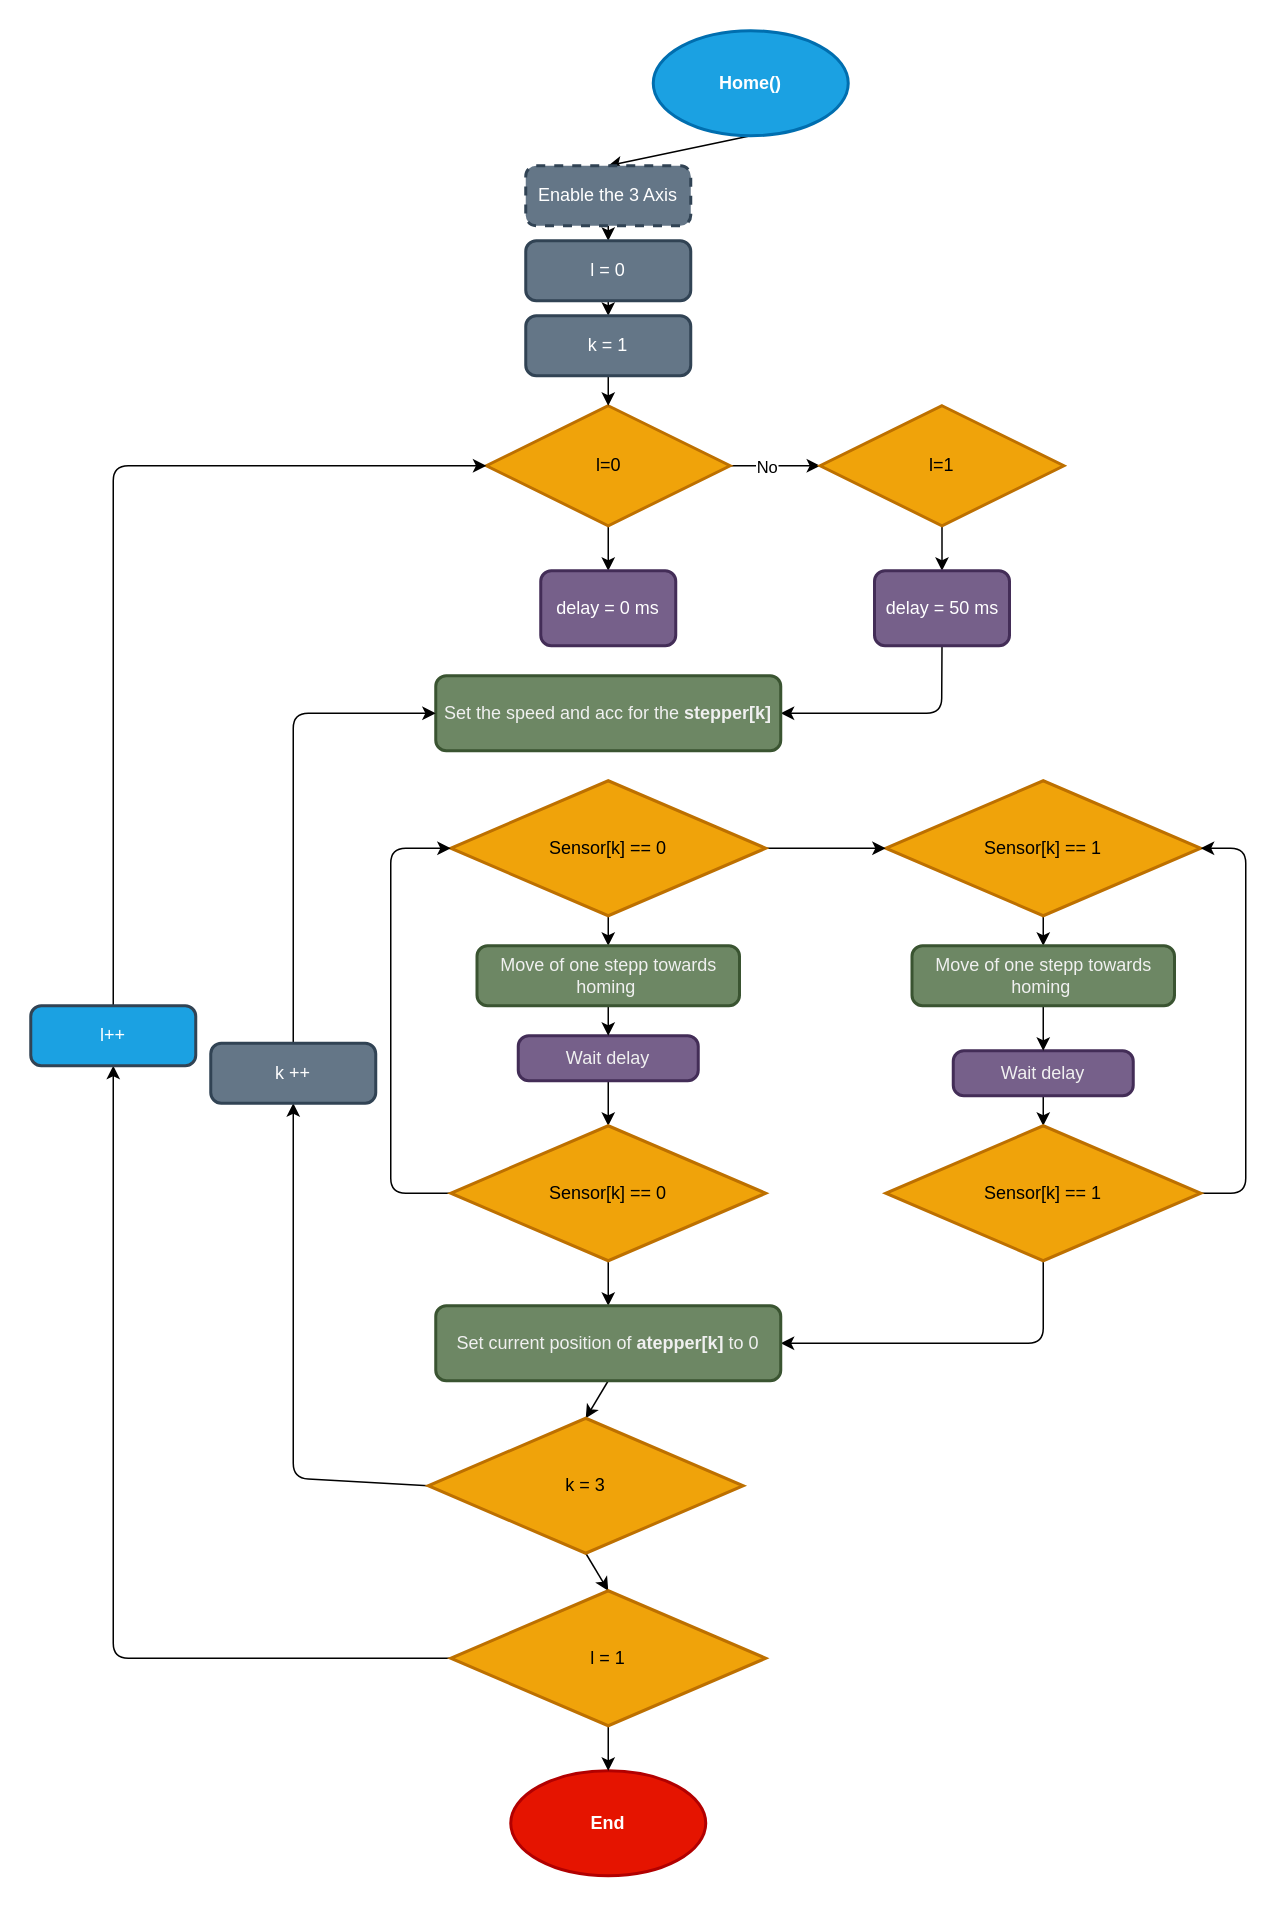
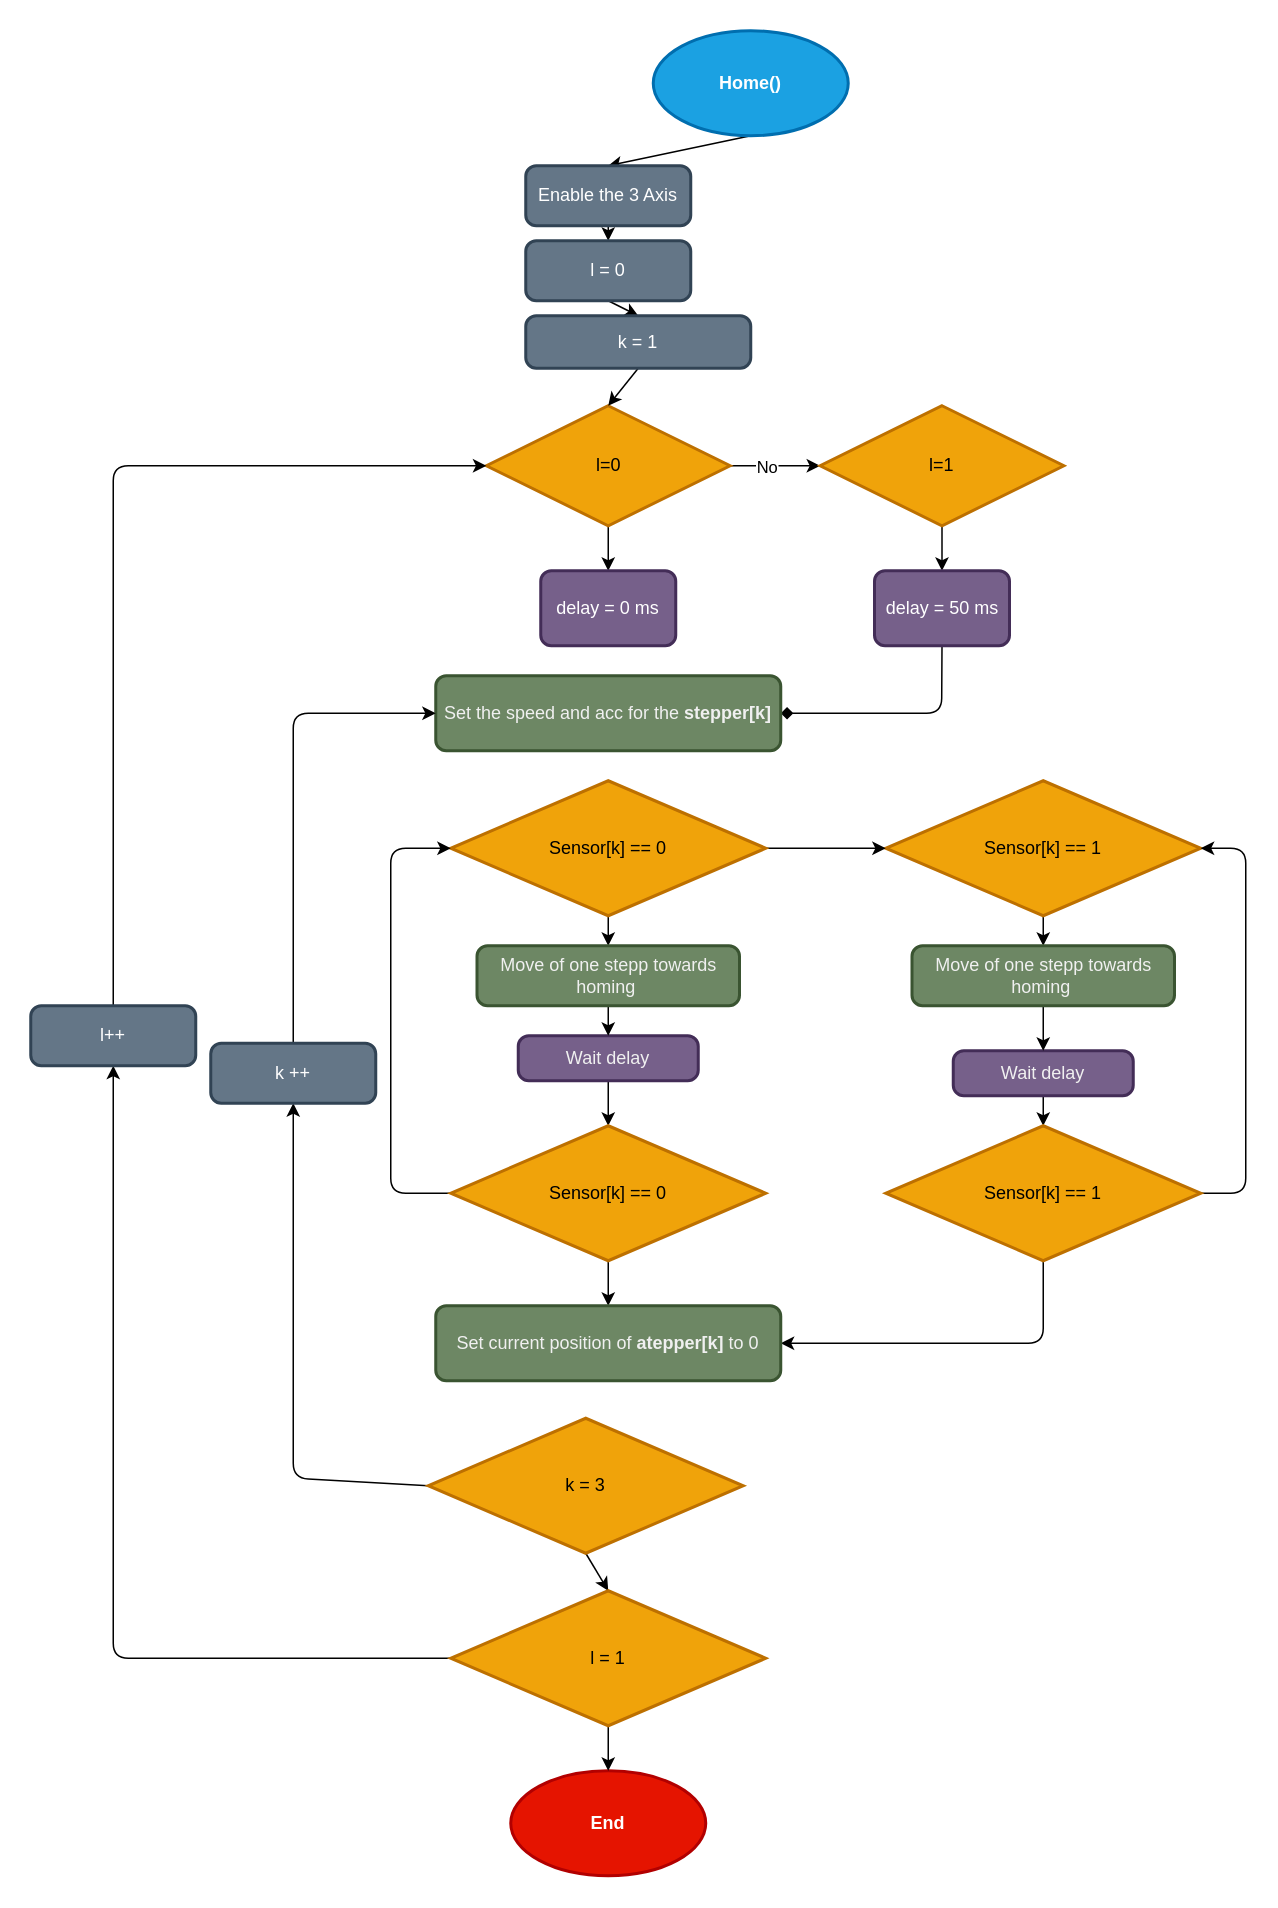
- <mxCell id="5" value="Enable the 3 Axis" style="rounded=1;whiteSpace=wrap;html=1;absoluteArcSize=1;arcSize=14;strokeWidth=2;labelBackgroundColor=none;fontSize=12;fontColor=#ffffff;fillColor=#647687;strokeColor=#314354;dashed=1;" vertex="1" parent="1"><mxGeometry x="350" y="110" width="110" height="40" as="geometry" /></mxCell>
+ <mxCell id="5" value="Enable the 3 Axis" style="rounded=1;whiteSpace=wrap;html=1;absoluteArcSize=1;arcSize=14;strokeWidth=2;labelBackgroundColor=none;fontSize=12;fontColor=#ffffff;fillColor=#647687;strokeColor=#314354;" vertex="1" parent="1"><mxGeometry x="350" y="110" width="110" height="40" as="geometry" /></mxCell>
- <mxCell id="18" value="k = 1" style="rounded=1;whiteSpace=wrap;html=1;absoluteArcSize=1;arcSize=14;strokeWidth=2;labelBackgroundColor=none;fontSize=12;fontColor=#ffffff;fillColor=#647687;strokeColor=#314354;" vertex="1" parent="1"><mxGeometry x="350" y="210" width="110" height="40" as="geometry" /></mxCell>
+ <mxCell id="18" value="k = 1" style="rounded=1;whiteSpace=wrap;html=1;absoluteArcSize=1;arcSize=14;strokeWidth=2;labelBackgroundColor=none;fontSize=12;fontColor=#ffffff;fillColor=#647687;strokeColor=#314354;" vertex="1" parent="1"><mxGeometry x="350" y="210" width="150" height="35" as="geometry" /></mxCell>
- <mxCell id="15" style="edgeStyle=none;html=1;exitX=0.5;exitY=1;exitDx=0;exitDy=0;entryX=1;entryY=0.5;entryDx=0;entryDy=0;rounded=1;" edge="1" parent="1" source="16" target="19"><mxGeometry relative="1" as="geometry"><Array as="points"><mxPoint x="627.25" y="475" /></Array></mxGeometry></mxCell>
+ <mxCell id="15" style="edgeStyle=none;html=1;exitX=0.5;exitY=1;exitDx=0;exitDy=0;entryX=1;entryY=0.5;entryDx=0;entryDy=0;rounded=1;endArrow=diamond;" edge="1" parent="1" source="16" target="19"><mxGeometry relative="1" as="geometry"><Array as="points"><mxPoint x="627.25" y="475" /></Array></mxGeometry></mxCell>
- <mxCell id="51" value="l++" style="rounded=1;whiteSpace=wrap;html=1;absoluteArcSize=1;arcSize=14;strokeWidth=2;labelBackgroundColor=none;fontSize=12;fontColor=#ffffff;fillColor=#1ba1e2;strokeColor=#314354;" vertex="1" parent="1"><mxGeometry x="20" y="670" width="110" height="40" as="geometry" /></mxCell>
+ <mxCell id="51" value="l++" style="rounded=1;whiteSpace=wrap;html=1;absoluteArcSize=1;arcSize=14;strokeWidth=2;labelBackgroundColor=none;fontSize=12;fontColor=#ffffff;fillColor=#647687;strokeColor=#314354;" vertex="1" parent="1"><mxGeometry x="20" y="670" width="110" height="40" as="geometry" /></mxCell>
- <mxCell id="39" style="edgeStyle=none;html=1;exitX=0.5;exitY=1;exitDx=0;exitDy=0;entryX=0.5;entryY=0;entryDx=0;entryDy=0;entryPerimeter=0;rounded=1;" edge="1" parent="1" source="40" target="43"><mxGeometry relative="1" as="geometry" /></mxCell>
